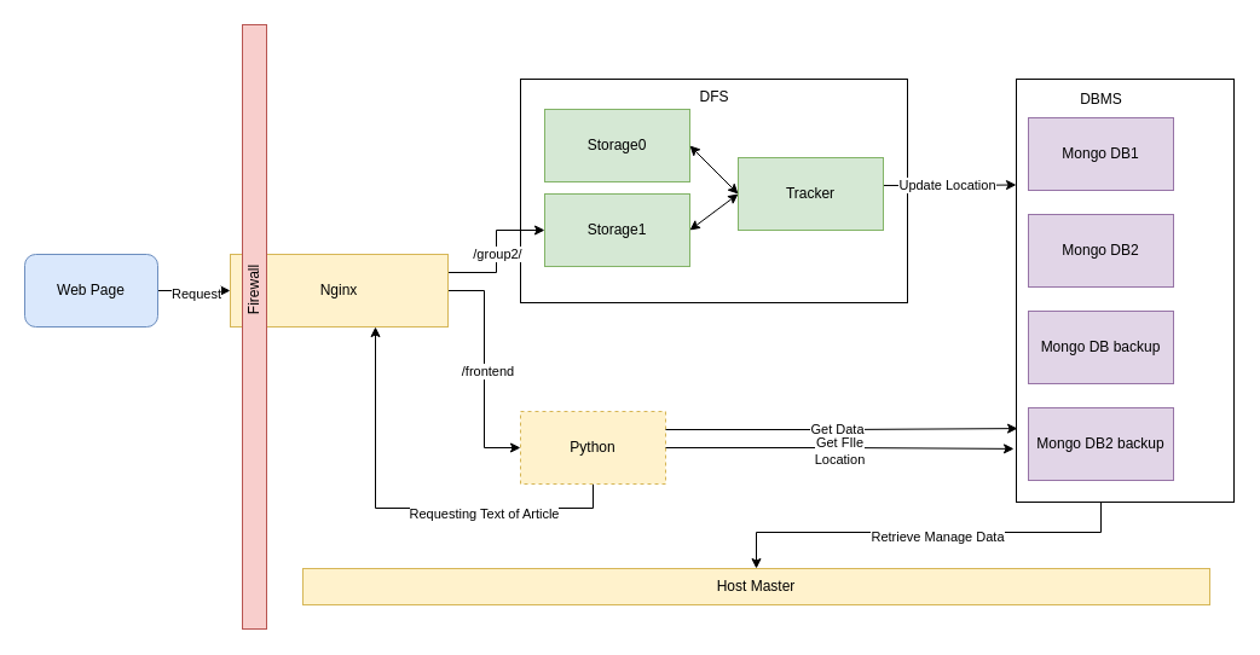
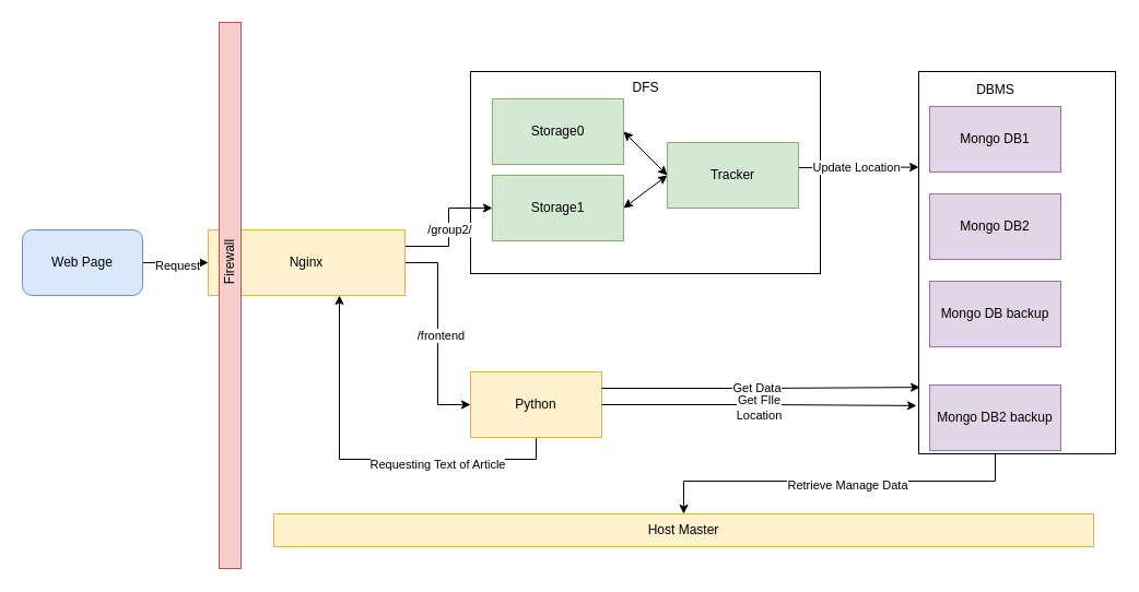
- <mxCell id="22" value="Mongo DB2 backup" style="rounded=0;whiteSpace=wrap;html=1;fillColor=#e1d5e7;strokeColor=#9673a6;" vertex="1" parent="1"><mxGeometry x="850" y="337" width="120" height="60" as="geometry" /></mxCell>
+ <mxCell id="22" value="Mongo DB2 backup" style="rounded=0;whiteSpace=wrap;html=1;fillColor=#e1d5e7;strokeColor=#9673a6;" vertex="1" parent="1"><mxGeometry x="850" y="352" width="120" height="60" as="geometry" /></mxCell>
- <mxCell id="13" value="Python" style="rounded=0;whiteSpace=wrap;html=1;fillColor=#fff2cc;strokeColor=#d6b656;dashed=1;" vertex="1" parent="1"><mxGeometry x="430" y="340" width="120" height="60" as="geometry" /></mxCell>
+ <mxCell id="13" value="Python" style="rounded=0;whiteSpace=wrap;html=1;fillColor=#fff2cc;strokeColor=#d6b656;" vertex="1" parent="1"><mxGeometry x="430" y="340" width="120" height="60" as="geometry" /></mxCell>
